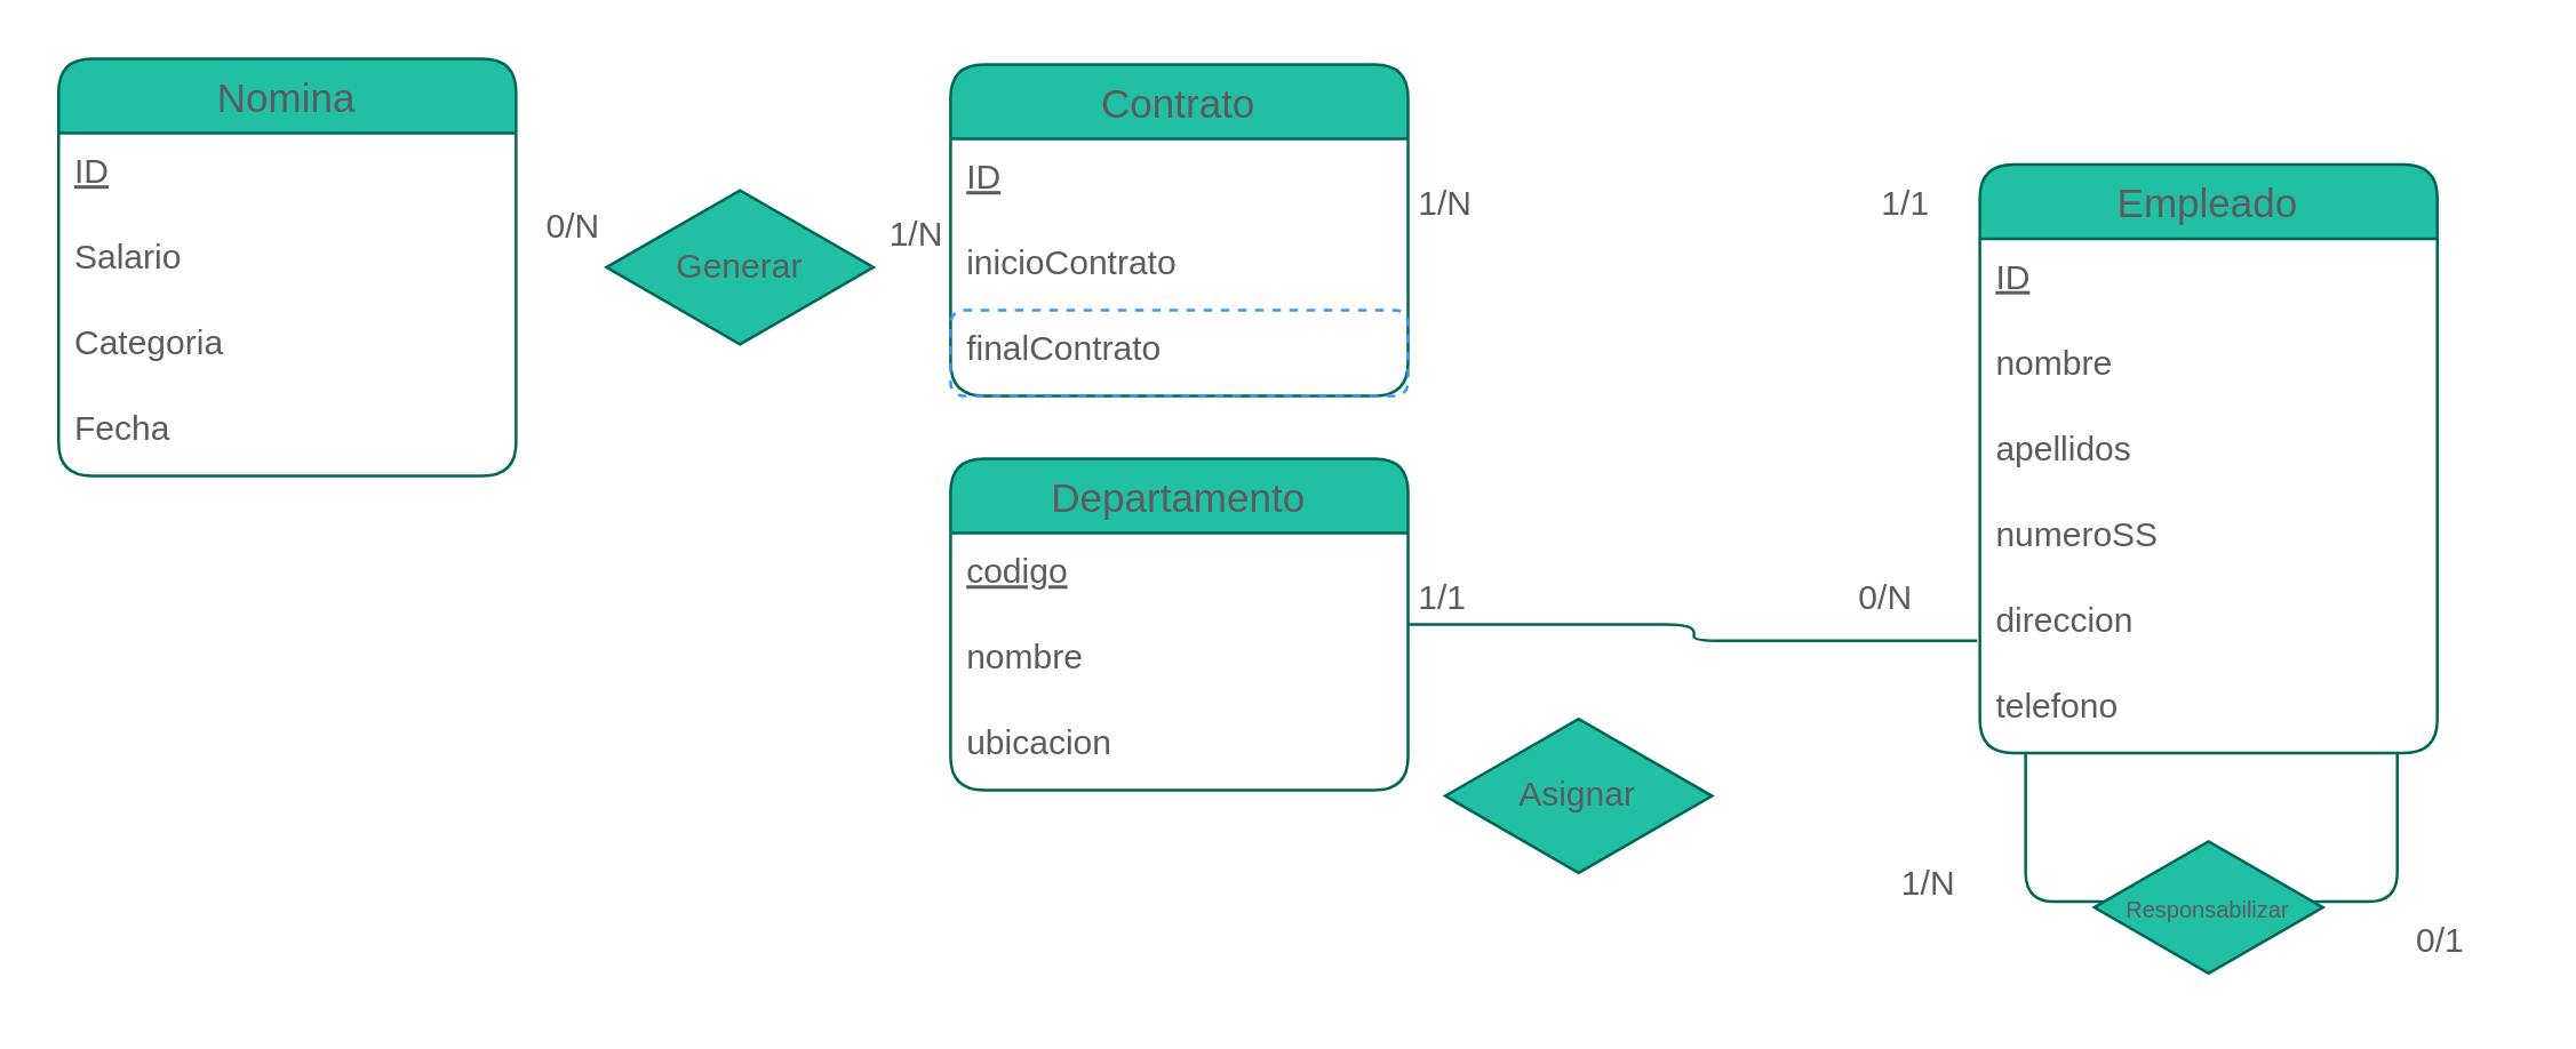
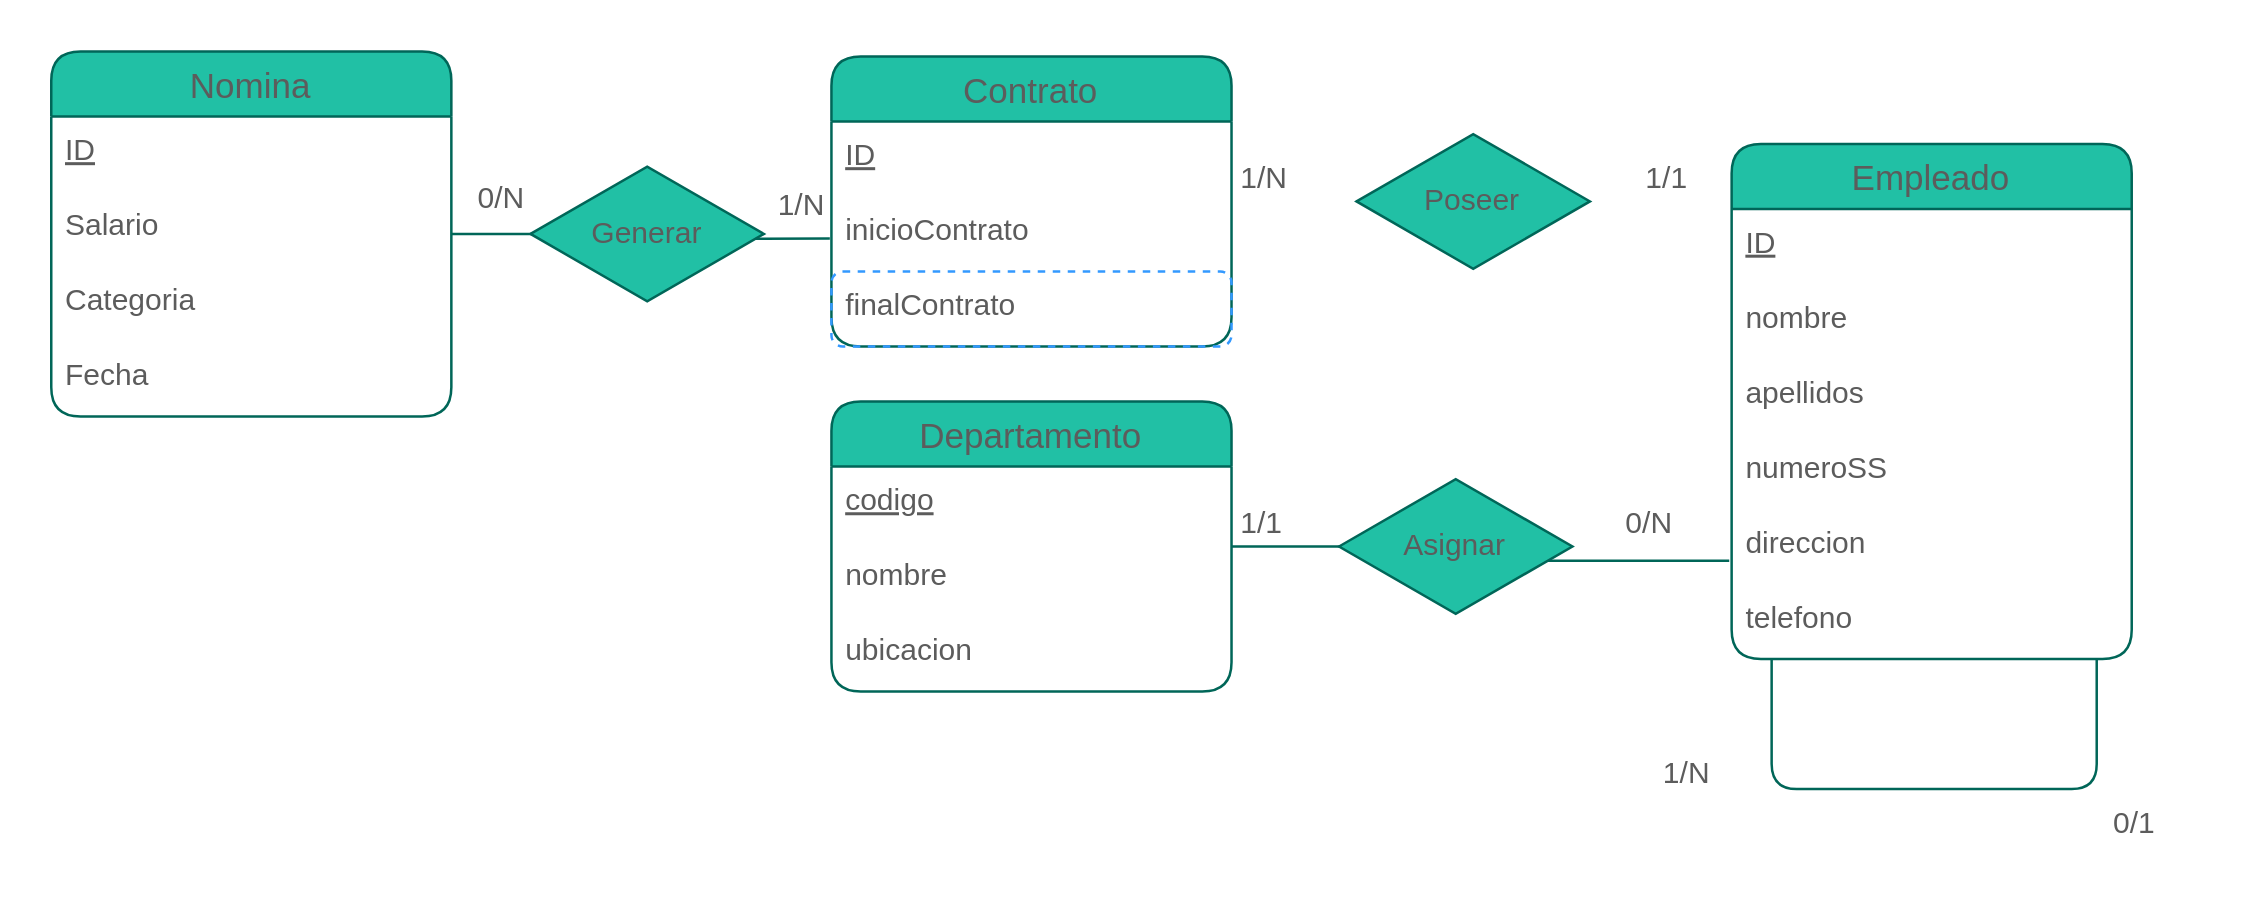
+ <mxCell id="13" value="Poseer" style="html=1;whiteSpace=wrap;aspect=fixed;shape=isoRectangle;rounded=1;fontColor=#5C5C5C;strokeColor=#006658;fillColor=#21C0A5;" parent="1" vertex="1"><mxGeometry x="542" y="52" width="93.33" height="56" as="geometry" /></mxCell>
+ <mxCell id="14" style="edgeStyle=orthogonalEdgeStyle;rounded=1;orthogonalLoop=1;jettySize=auto;html=1;exitX=1;exitY=0.5;exitDx=0;exitDy=0;entryX=-0.004;entryY=0.562;entryDx=0;entryDy=0;entryPerimeter=0;fontColor=#5C5C5C;endArrow=none;endFill=0;strokeColor=#006658;fillColor=#21C0A5;" parent="1" source="15" target="11" edge="1"><mxGeometry relative="1" as="geometry" /></mxCell>
- <mxCell id="26" value="Asignar" style="html=1;whiteSpace=wrap;aspect=fixed;shape=isoRectangle;rounded=1;fontColor=#5C5C5C;strokeColor=#006658;fillColor=#21C0A5;" parent="1" vertex="1"><mxGeometry x="505" y="250" width="93.33" height="56" as="geometry" /></mxCell>
+ <mxCell id="26" value="Asignar" style="html=1;whiteSpace=wrap;aspect=fixed;shape=isoRectangle;rounded=1;fontColor=#5C5C5C;strokeColor=#006658;fillColor=#21C0A5;" parent="1" vertex="1"><mxGeometry x="535" y="190" width="93.33" height="56" as="geometry" /></mxCell>
- <mxCell id="36" value="&lt;font style=&quot;font-size: 8px;&quot;&gt;Responsabilizar&lt;/font&gt;" style="html=1;whiteSpace=wrap;aspect=fixed;shape=isoRectangle;fillColor=#21C0A5;strokeColor=#006658;fontColor=#5C5C5C;rounded=1;" parent="1" vertex="1"><mxGeometry x="732" y="293" width="80" height="48" as="geometry" /></mxCell>
